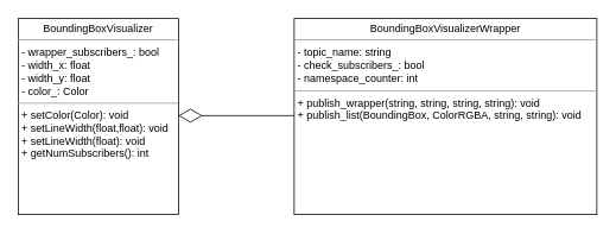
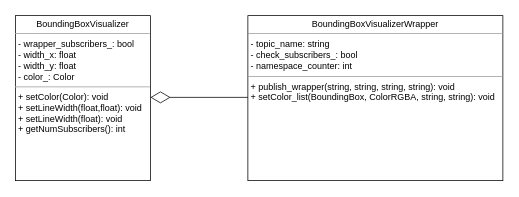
- <mxCell id="3" value="&lt;p style=&quot;margin: 0px ; margin-top: 4px ; text-align: center&quot;&gt;&lt;span&gt;BoundingBoxVisualizerWrapper&lt;/span&gt;&lt;/p&gt;&lt;hr size=&quot;1&quot;&gt;&lt;p style=&quot;margin: 0px ; margin-left: 4px&quot;&gt;- topic_name: string&lt;/p&gt;&lt;p style=&quot;margin: 0px ; margin-left: 4px&quot;&gt;- check_subscribers_: bool&lt;/p&gt;&lt;p style=&quot;margin: 0px ; margin-left: 4px&quot;&gt;- namespace_counter: int&lt;/p&gt;&lt;hr size=&quot;1&quot;&gt;&lt;p style=&quot;margin: 0px ; margin-left: 4px&quot;&gt;+ &lt;span&gt;publish_wrapper&lt;/span&gt;(string, string, string, string): void&lt;/p&gt;&lt;p style=&quot;margin: 0px ; margin-left: 4px&quot;&gt;+ &lt;span&gt;publish_list(BoundingBox, &lt;/span&gt;&lt;span&gt;ColorRGBA, string, string): void&lt;br&gt;&lt;/span&gt;&lt;/p&gt;" style="verticalAlign=top;align=left;overflow=fill;fontSize=12;fontFamily=Helvetica;html=1;" vertex="1" parent="1"><mxGeometry x="330" y="20" width="340" height="220" as="geometry" /></mxCell>
+ <mxCell id="3" value="&lt;p style=&quot;margin: 0px ; margin-top: 4px ; text-align: center&quot;&gt;&lt;span&gt;BoundingBoxVisualizerWrapper&lt;/span&gt;&lt;/p&gt;&lt;hr size=&quot;1&quot;&gt;&lt;p style=&quot;margin: 0px ; margin-left: 4px&quot;&gt;- topic_name: string&lt;/p&gt;&lt;p style=&quot;margin: 0px ; margin-left: 4px&quot;&gt;- check_subscribers_: bool&lt;/p&gt;&lt;p style=&quot;margin: 0px ; margin-left: 4px&quot;&gt;- namespace_counter: int&lt;/p&gt;&lt;hr size=&quot;1&quot;&gt;&lt;p style=&quot;margin: 0px ; margin-left: 4px&quot;&gt;+ &lt;span&gt;publish_wrapper&lt;/span&gt;(string, string, string, string): void&lt;/p&gt;&lt;p style=&quot;margin: 0px ; margin-left: 4px&quot;&gt;+ &lt;span&gt;setColor_list(BoundingBox, &lt;/span&gt;&lt;span&gt;ColorRGBA, string, string): void&lt;br&gt;&lt;/span&gt;&lt;/p&gt;" style="verticalAlign=top;align=left;overflow=fill;fontSize=12;fontFamily=Helvetica;html=1;" vertex="1" parent="1"><mxGeometry x="330" y="20" width="340" height="220" as="geometry" /></mxCell>
